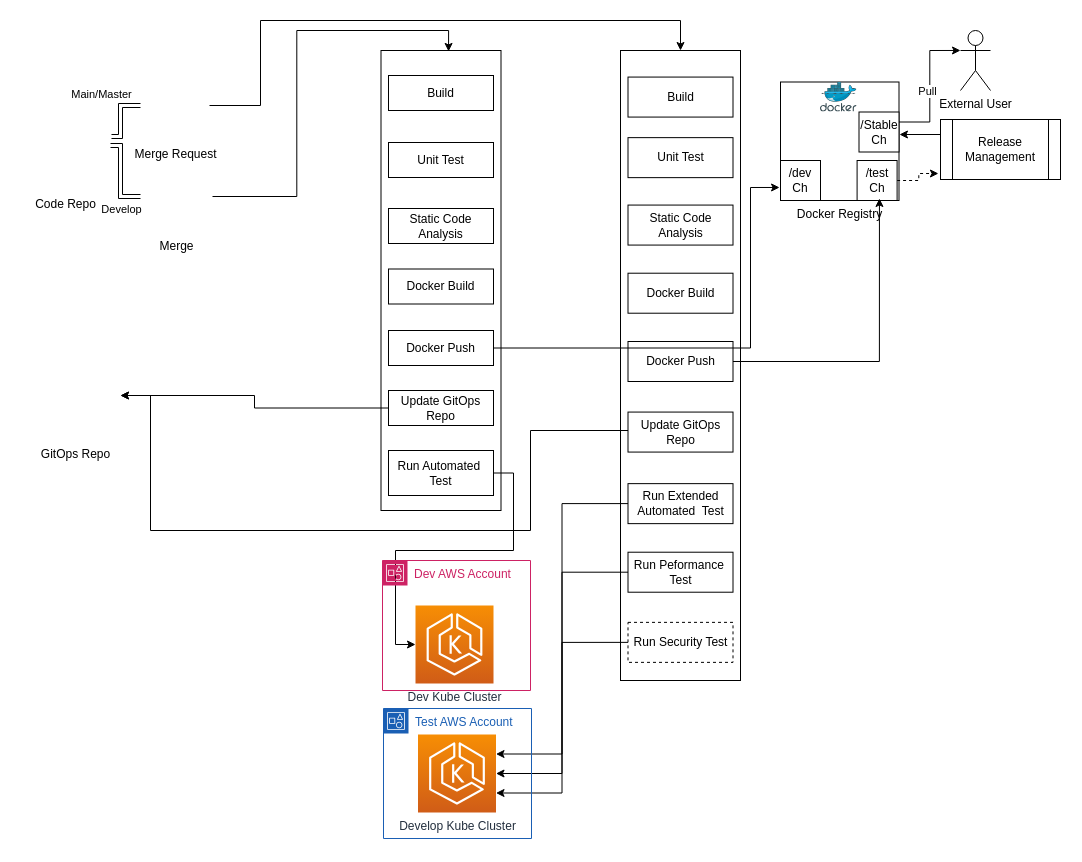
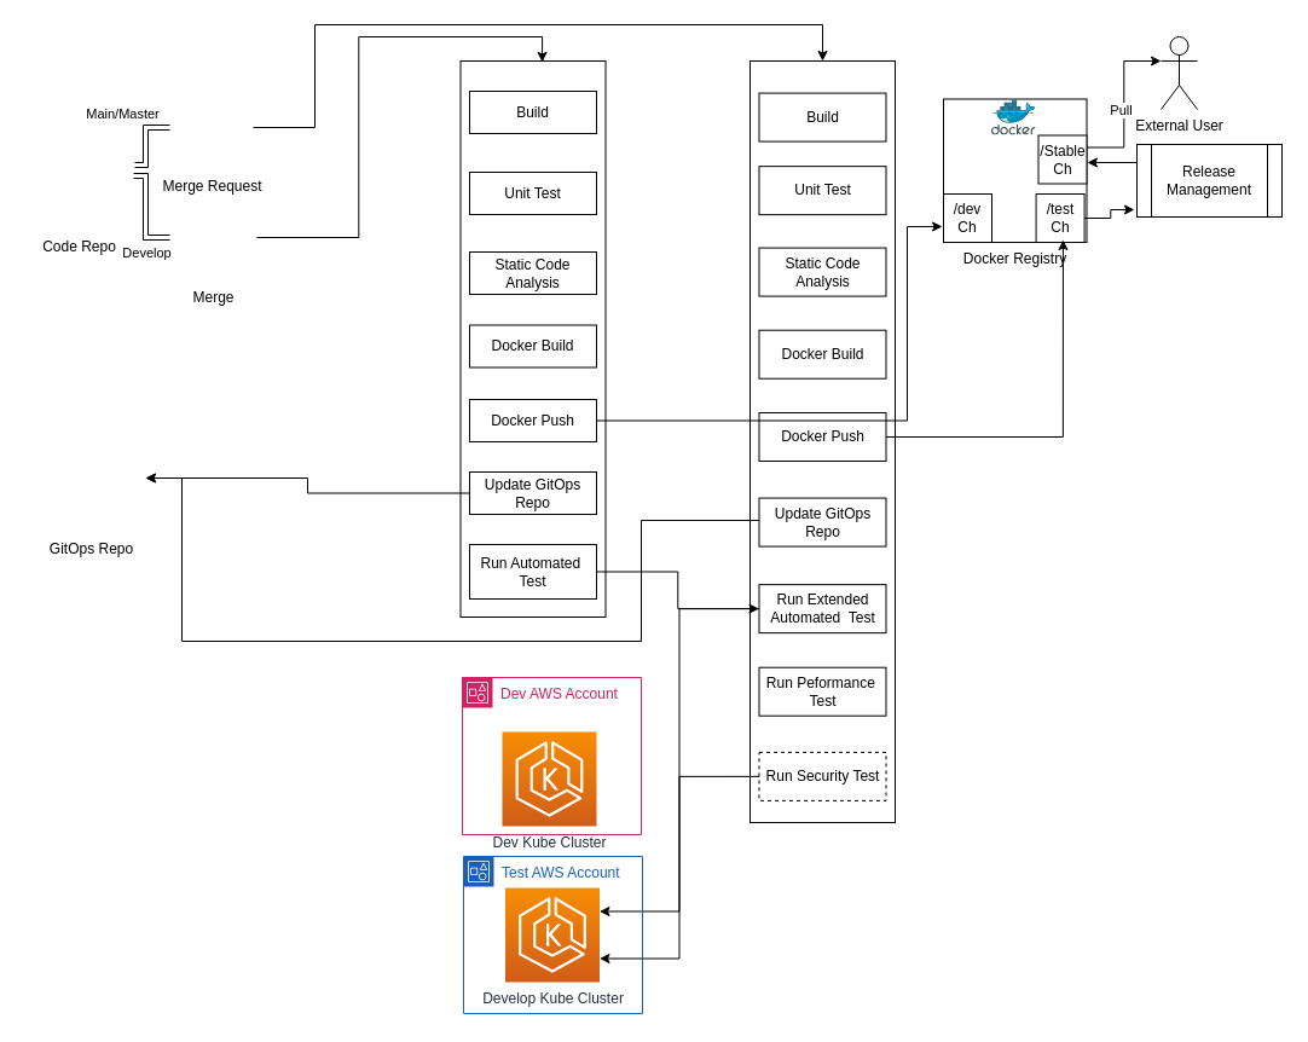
- <mxCell id="46" style="edgeStyle=orthogonalEdgeStyle;rounded=0;orthogonalLoop=1;jettySize=auto;html=1;exitX=1;exitY=0.5;exitDx=0;exitDy=0;entryX=-0.017;entryY=0.9;entryDx=0;entryDy=0;entryPerimeter=0;dashed=1;" edge="1" parent="1" source="47" target="54"><mxGeometry relative="1" as="geometry" /></mxCell>
+ <mxCell id="46" style="edgeStyle=orthogonalEdgeStyle;rounded=0;orthogonalLoop=1;jettySize=auto;html=1;exitX=1;exitY=0.5;exitDx=0;exitDy=0;entryX=-0.017;entryY=0.9;entryDx=0;entryDy=0;entryPerimeter=0;" edge="1" parent="1" source="47" target="54"><mxGeometry relative="1" as="geometry" /></mxCell>
- <mxCell id="41" style="edgeStyle=orthogonalEdgeStyle;rounded=0;orthogonalLoop=1;jettySize=auto;html=1;exitX=1;exitY=0.5;exitDx=0;exitDy=0;entryX=0;entryY=0.5;entryDx=0;entryDy=0;entryPerimeter=0;" edge="1" parent="1" source="12" target="39"><mxGeometry relative="1" as="geometry" /></mxCell>
+ <mxCell id="41" style="edgeStyle=orthogonalEdgeStyle;rounded=0;orthogonalLoop=1;jettySize=auto;html=1;exitX=1;exitY=0.5;exitDx=0;exitDy=0;" edge="1" parent="1" source="12" target="22"><mxGeometry relative="1" as="geometry" /></mxCell>
- <mxCell id="43" style="edgeStyle=orthogonalEdgeStyle;rounded=0;orthogonalLoop=1;jettySize=auto;html=1;entryX=1;entryY=0.5;entryDx=0;entryDy=0;entryPerimeter=0;" edge="1" parent="1" source="23" target="40"><mxGeometry relative="1" as="geometry" /></mxCell>
